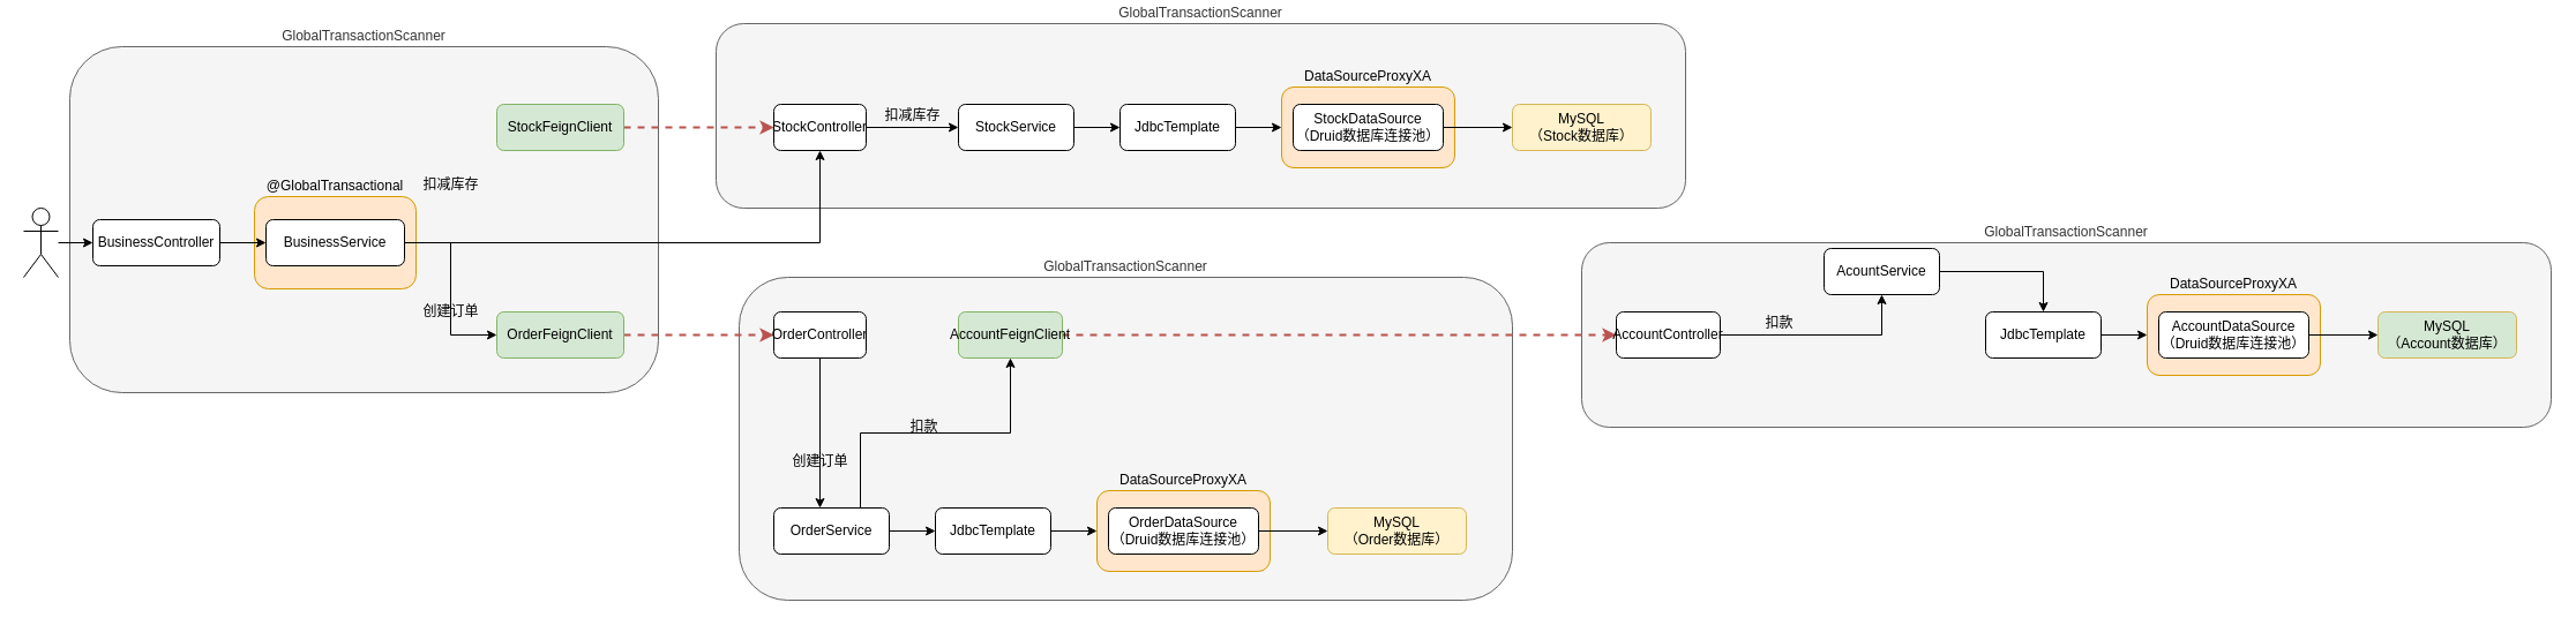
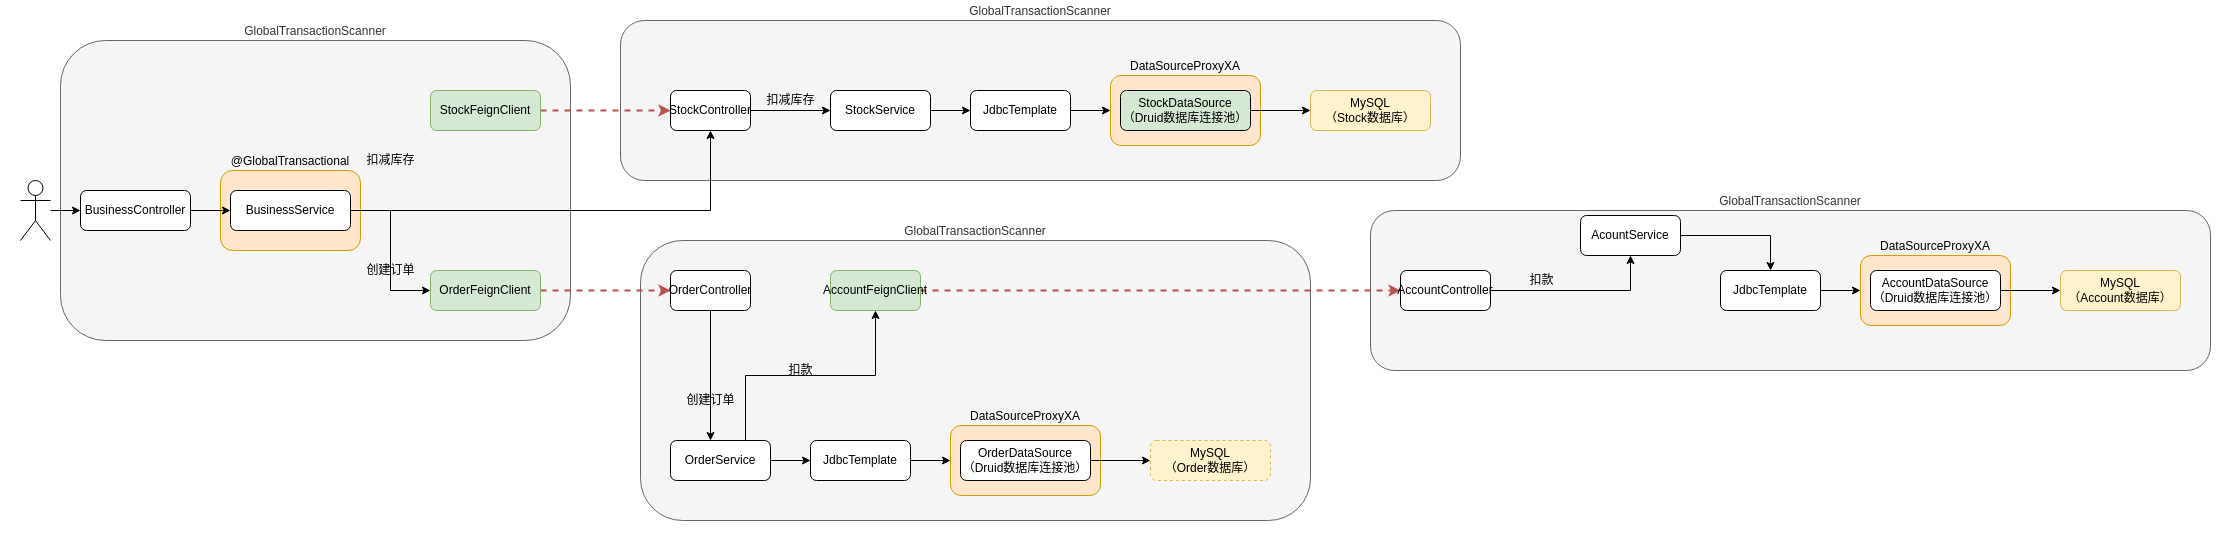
- <mxCell id="24" value="StockDataSource&lt;br&gt;（Druid数据库连接池）" style="rounded=1;whiteSpace=wrap;html=1;" parent="1" vertex="1"><mxGeometry x="1120" y="90" width="130" height="40" as="geometry" /></mxCell>
+ <mxCell id="24" value="StockDataSource&lt;br&gt;（Druid数据库连接池）" style="rounded=1;whiteSpace=wrap;html=1;fillColor=#d5e8d4;" parent="1" vertex="1"><mxGeometry x="1120" y="90" width="130" height="40" as="geometry" /></mxCell>
- <mxCell id="51" value="MySQL&lt;br&gt;（Account数据库）" style="rounded=1;whiteSpace=wrap;html=1;fillColor=#d5e8d4;strokeColor=#d6b656;" parent="1" vertex="1"><mxGeometry x="2060" y="270" width="120" height="40" as="geometry" /></mxCell>
+ <mxCell id="51" value="MySQL&lt;br&gt;（Account数据库）" style="rounded=1;whiteSpace=wrap;html=1;fillColor=#fff2cc;strokeColor=#d6b656;" parent="1" vertex="1"><mxGeometry x="2060" y="270" width="120" height="40" as="geometry" /></mxCell>
- <mxCell id="38" value="MySQL&lt;br&gt;（Order数据库）" style="rounded=1;whiteSpace=wrap;html=1;fillColor=#fff2cc;strokeColor=#d6b656;" parent="1" vertex="1"><mxGeometry x="1150" y="440" width="120" height="40" as="geometry" /></mxCell>
+ <mxCell id="38" value="MySQL&lt;br&gt;（Order数据库）" style="rounded=1;whiteSpace=wrap;html=1;fillColor=#fff2cc;strokeColor=#d6b656;dashed=1;" parent="1" vertex="1"><mxGeometry x="1150" y="440" width="120" height="40" as="geometry" /></mxCell>
